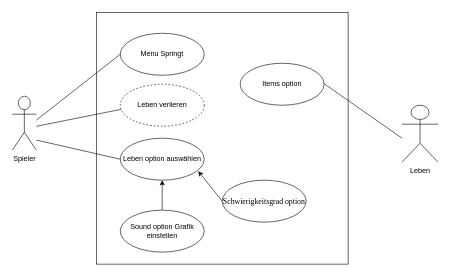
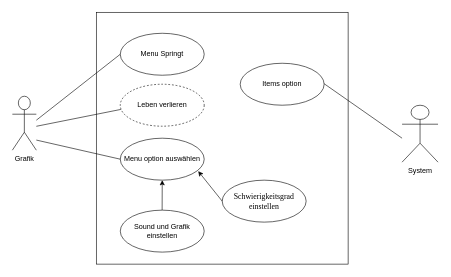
- <mxCell id="2" value="Spieler" style="shape=umlActor;verticalLabelPosition=bottom;labelBackgroundColor=#ffffff;verticalAlign=top;html=1;outlineConnect=0;" vertex="1" parent="1"><mxGeometry x="20" y="160" width="40" height="90" as="geometry" /></mxCell>
+ <mxCell id="2" value="Grafik" style="shape=umlActor;verticalLabelPosition=bottom;labelBackgroundColor=#ffffff;verticalAlign=top;html=1;outlineConnect=0;" vertex="1" parent="1"><mxGeometry x="20" y="160" width="40" height="90" as="geometry" /></mxCell>
- <mxCell id="8" value="Leben option auswählen" style="ellipse;whiteSpace=wrap;html=1;" vertex="1" parent="1"><mxGeometry x="200" y="230" width="140" height="70" as="geometry" /></mxCell>
+ <mxCell id="8" value="Menu option auswählen" style="ellipse;whiteSpace=wrap;html=1;" vertex="1" parent="1"><mxGeometry x="200" y="230" width="140" height="70" as="geometry" /></mxCell>
- <mxCell id="5" value="Leben" style="shape=umlActor;verticalLabelPosition=bottom;labelBackgroundColor=#ffffff;verticalAlign=top;html=1;" vertex="1" parent="1"><mxGeometry x="670" y="175" width="60" height="95" as="geometry" /></mxCell>
+ <mxCell id="5" value="System" style="shape=umlActor;verticalLabelPosition=bottom;labelBackgroundColor=#ffffff;verticalAlign=top;html=1;" vertex="1" parent="1"><mxGeometry x="670" y="175" width="60" height="95" as="geometry" /></mxCell>
- <mxCell id="15" value="&lt;span style=&quot;font-family: &amp;#34;cambria&amp;#34; , serif ; color: rgb(0 , 0 , 0) ; background-color: transparent ; font-weight: 400 ; font-style: normal ; font-variant: normal ; text-decoration: none ; vertical-align: baseline ; white-space: pre-wrap ; font-size: 13px&quot; id=&quot;docs-internal-guid-8ce74e51-7fff-bd14-709d-9ac4e3bbef08&quot;&gt;Schwierigkeitsgrad option&lt;/span&gt;" style="ellipse;whiteSpace=wrap;html=1;" vertex="1" parent="1"><mxGeometry x="370" y="300" width="140" height="70" as="geometry" /></mxCell>
+ <mxCell id="15" value="&lt;span style=&quot;font-family: &amp;#34;cambria&amp;#34; , serif ; color: rgb(0 , 0 , 0) ; background-color: transparent ; font-weight: 400 ; font-style: normal ; font-variant: normal ; text-decoration: none ; vertical-align: baseline ; white-space: pre-wrap ; font-size: 13px&quot; id=&quot;docs-internal-guid-8ce74e51-7fff-bd14-709d-9ac4e3bbef08&quot;&gt;Schwierigkeitsgrad einstellen&lt;/span&gt;" style="ellipse;whiteSpace=wrap;html=1;" vertex="1" parent="1"><mxGeometry x="370" y="300" width="140" height="70" as="geometry" /></mxCell>
- <mxCell id="9" value="Sound option Grafik einstellen" style="ellipse;whiteSpace=wrap;html=1;" vertex="1" parent="1"><mxGeometry x="200" y="350" width="140" height="70" as="geometry" /></mxCell>
+ <mxCell id="9" value="Sound und Grafik einstellen" style="ellipse;whiteSpace=wrap;html=1;" vertex="1" parent="1"><mxGeometry x="200" y="350" width="140" height="70" as="geometry" /></mxCell>
